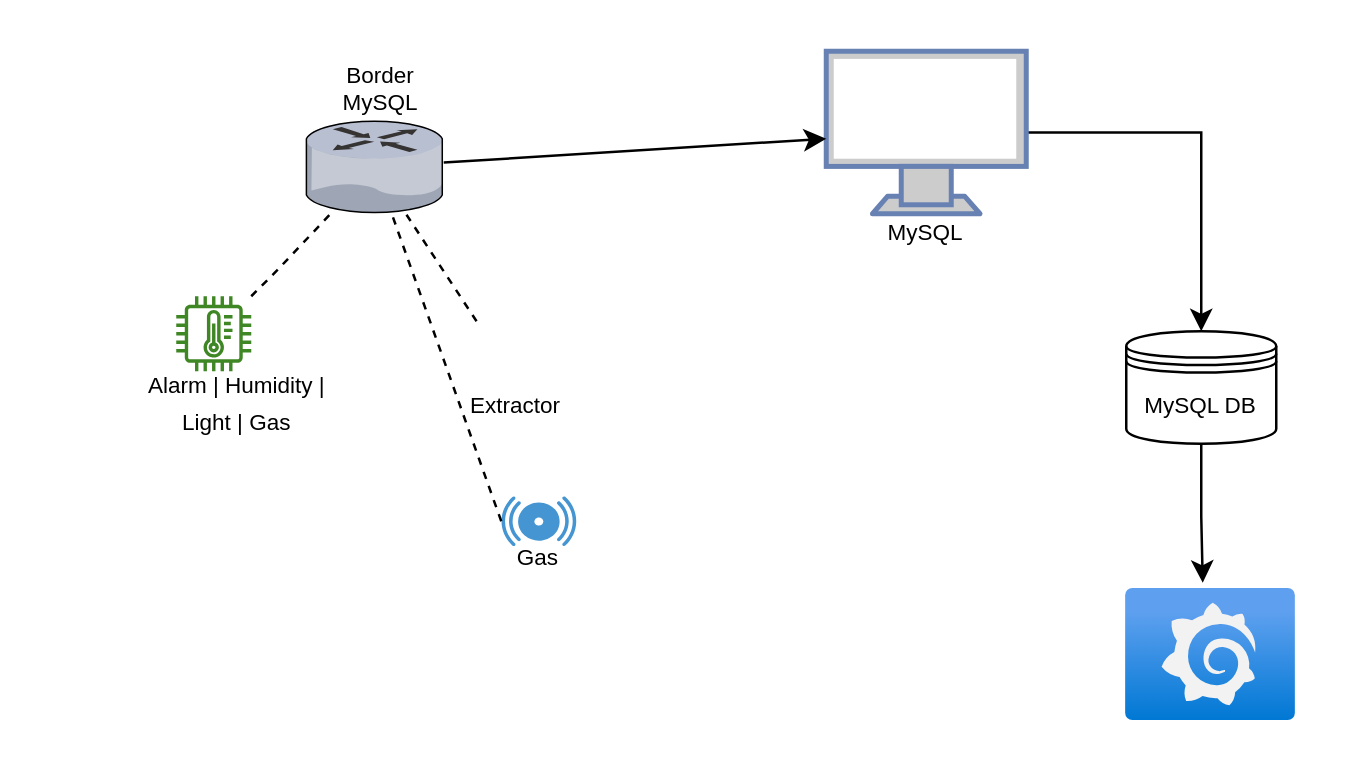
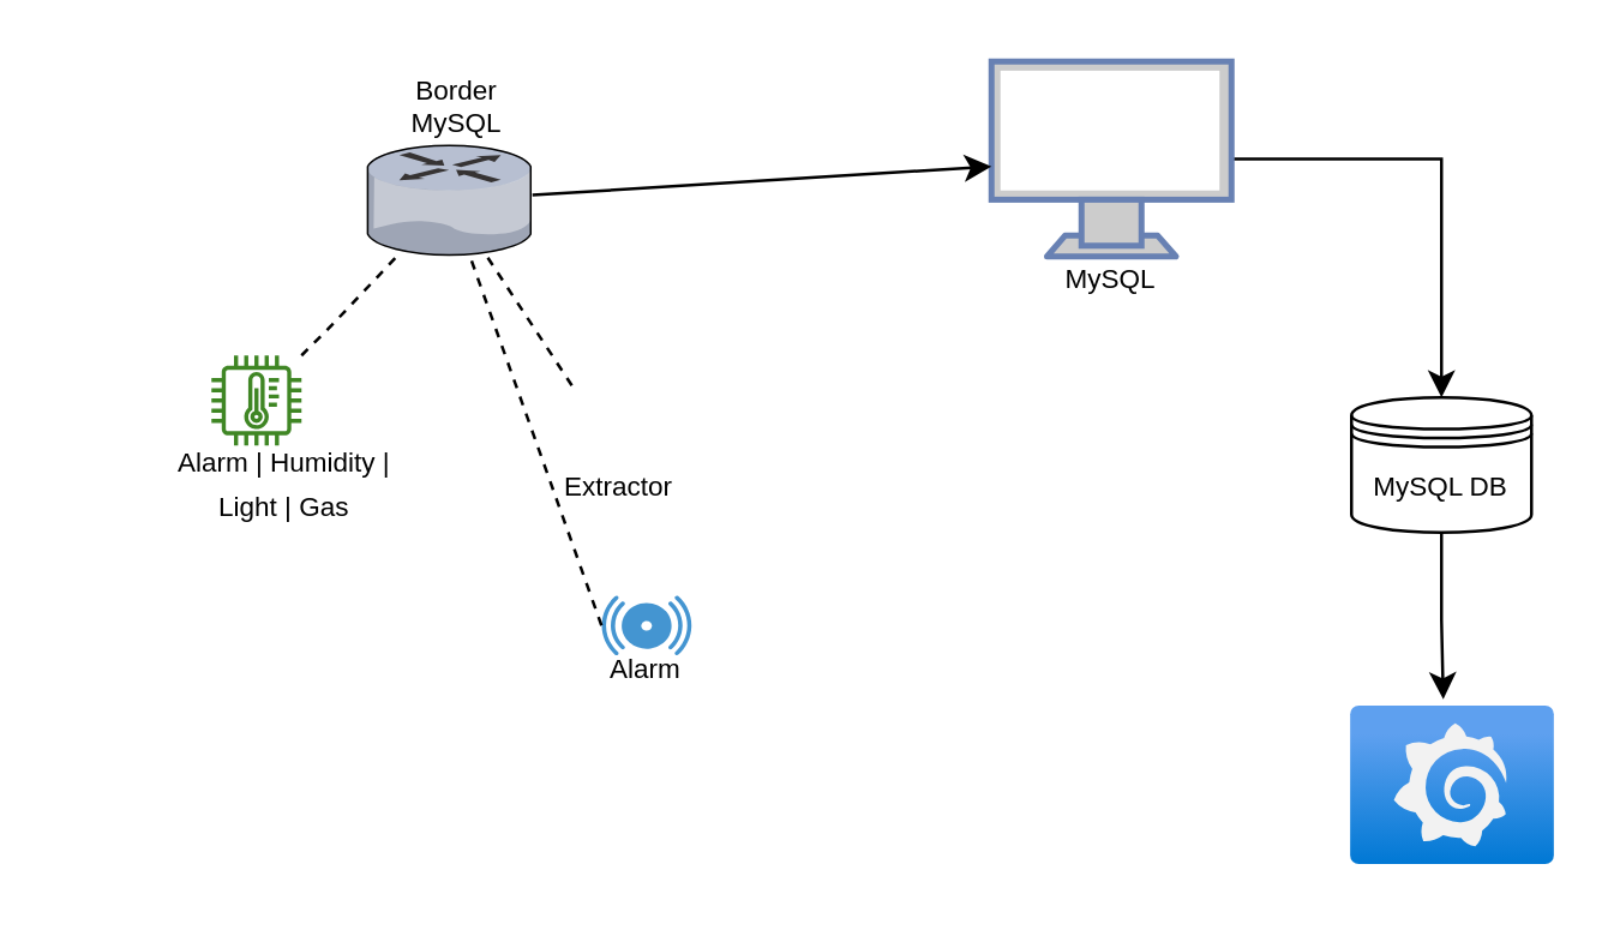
- <mxCell id="8" value="Gas" style="text;html=1;strokeColor=none;fillColor=none;align=center;verticalAlign=middle;whiteSpace=wrap;rounded=0;fontSize=9;" vertex="1" parent="1"><mxGeometry x="185" y="208" width="60" height="30" as="geometry" /></mxCell>
+ <mxCell id="8" value="Alarm" style="text;html=1;strokeColor=none;fillColor=none;align=center;verticalAlign=middle;whiteSpace=wrap;rounded=0;fontSize=9;" vertex="1" parent="1"><mxGeometry x="185" y="208" width="60" height="30" as="geometry" /></mxCell>
